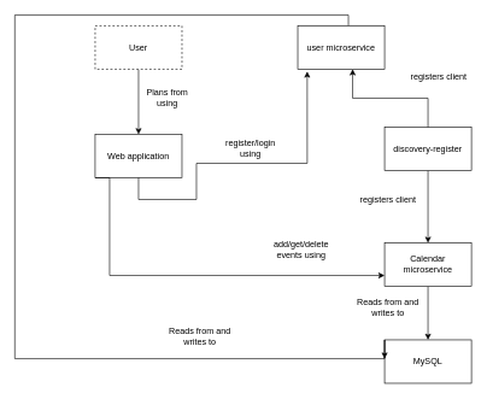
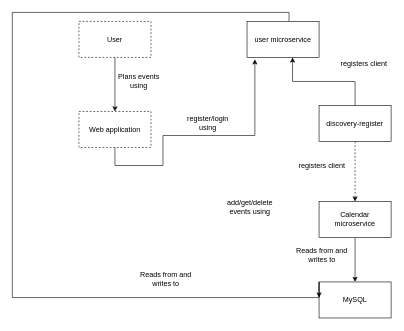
- <mxCell id="15" value="Plans from using" style="text;html=1;strokeColor=none;fillColor=none;align=center;verticalAlign=middle;whiteSpace=wrap;rounded=0;" vertex="1" parent="1"><mxGeometry x="191" y="115" width="80" height="40" as="geometry" /></mxCell>
+ <mxCell id="15" value="Plans events using" style="text;html=1;strokeColor=none;fillColor=none;align=center;verticalAlign=middle;whiteSpace=wrap;rounded=0;" vertex="1" parent="1"><mxGeometry x="191" y="115" width="80" height="40" as="geometry" /></mxCell>
- <mxCell id="11" value="Web application" style="rounded=0;whiteSpace=wrap;html=1;" vertex="1" parent="1"><mxGeometry x="131" y="185" width="120" height="60" as="geometry" /></mxCell>
+ <mxCell id="11" value="Web application" style="rounded=0;whiteSpace=wrap;html=1;dashed=1;" vertex="1" parent="1"><mxGeometry x="131" y="185" width="120" height="60" as="geometry" /></mxCell>
- <mxCell id="6" style="edgeStyle=orthogonalEdgeStyle;rounded=0;orthogonalLoop=1;jettySize=auto;html=1;exitX=0.5;exitY=1;exitDx=0;exitDy=0;" edge="1" parent="1" source="7" target="5"><mxGeometry relative="1" as="geometry" /></mxCell>
+ <mxCell id="6" style="edgeStyle=orthogonalEdgeStyle;rounded=0;orthogonalLoop=1;jettySize=auto;html=1;exitX=0.5;exitY=1;exitDx=0;exitDy=0;dashed=1;" edge="1" parent="1" source="7" target="5"><mxGeometry relative="1" as="geometry" /></mxCell>
- <mxCell id="12" style="edgeStyle=orthogonalEdgeStyle;rounded=0;orthogonalLoop=1;jettySize=auto;html=1;exitX=0;exitY=1;exitDx=0;exitDy=0;entryX=0;entryY=0.75;entryDx=0;entryDy=0;" edge="1" parent="1" source="11" target="5"><mxGeometry relative="1" as="geometry"><mxPoint x="285" y="385" as="sourcePoint" /><Array as="points"><mxPoint x="151" y="245" /><mxPoint x="151" y="380" /></Array></mxGeometry></mxCell>
